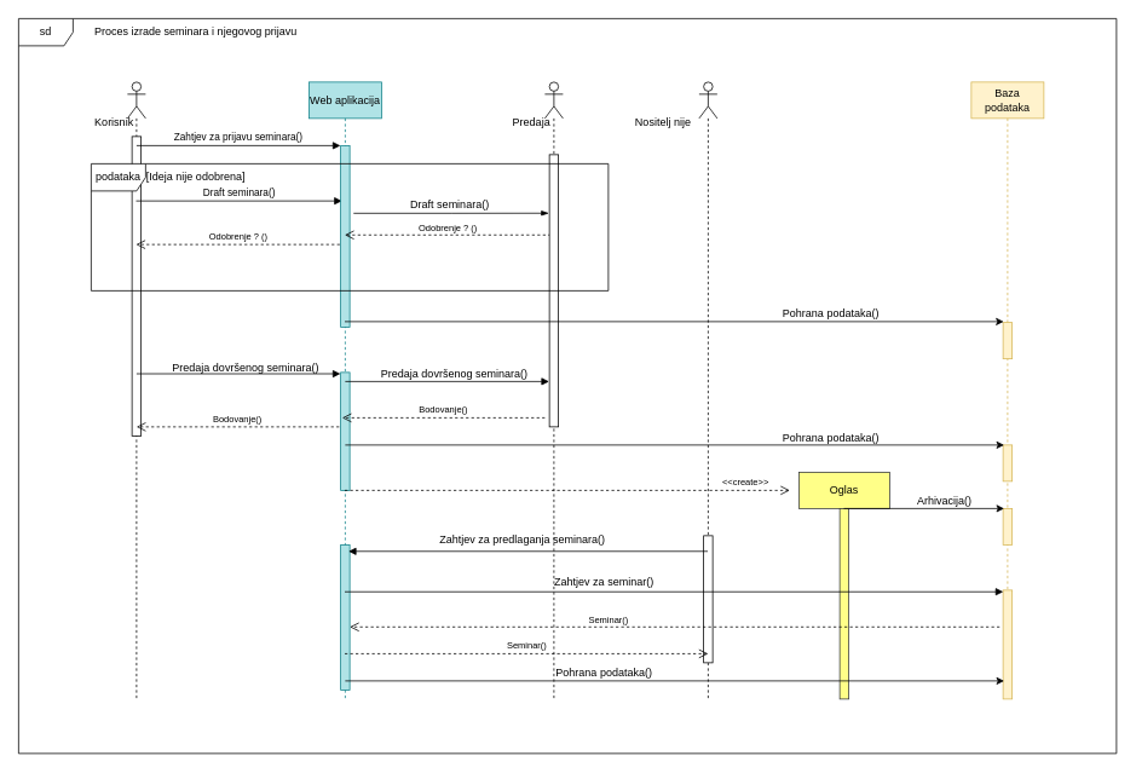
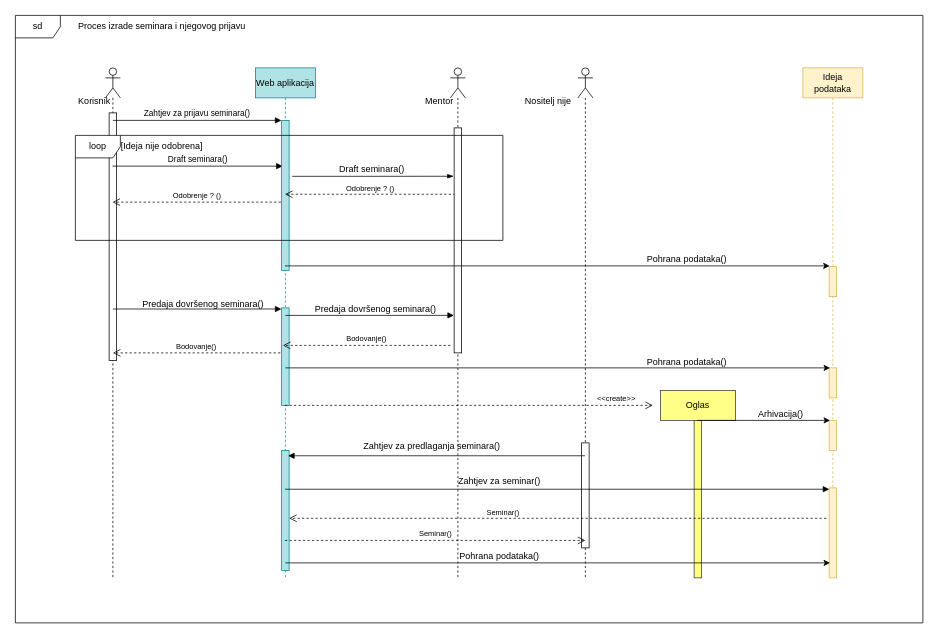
- <mxCell id="6" value="Baza podataka" style="shape=umlLifeline;perimeter=lifelinePerimeter;whiteSpace=wrap;html=1;container=1;collapsible=0;recursiveResize=0;outlineConnect=0;fillColor=#fff2cc;strokeColor=#d6b656;" parent="1" vertex="1"><mxGeometry x="1070" y="90" width="80" height="680" as="geometry" /></mxCell>
+ <mxCell id="6" value="Ideja podataka" style="shape=umlLifeline;perimeter=lifelinePerimeter;whiteSpace=wrap;html=1;container=1;collapsible=0;recursiveResize=0;outlineConnect=0;fillColor=#fff2cc;strokeColor=#d6b656;" parent="1" vertex="1"><mxGeometry x="1070" y="90" width="80" height="680" as="geometry" /></mxCell>
- <mxCell id="21" value="Predaja" style="text;html=1;align=center;verticalAlign=middle;resizable=0;points=[];autosize=1;strokeColor=none;fillColor=none;" vertex="1" parent="1"><mxGeometry x="555" y="120" width="60" height="30" as="geometry" /></mxCell>
+ <mxCell id="21" value="Mentor" style="text;html=1;align=center;verticalAlign=middle;resizable=0;points=[];autosize=1;strokeColor=none;fillColor=none;" vertex="1" parent="1"><mxGeometry x="555" y="120" width="60" height="30" as="geometry" /></mxCell>
- <mxCell id="24" value="podataka" style="shape=umlFrame;whiteSpace=wrap;html=1;" vertex="1" parent="1"><mxGeometry x="100" y="180" width="570" height="140" as="geometry" /></mxCell>
+ <mxCell id="24" value="loop" style="shape=umlFrame;whiteSpace=wrap;html=1;" vertex="1" parent="1"><mxGeometry x="100" y="180" width="570" height="140" as="geometry" /></mxCell>
